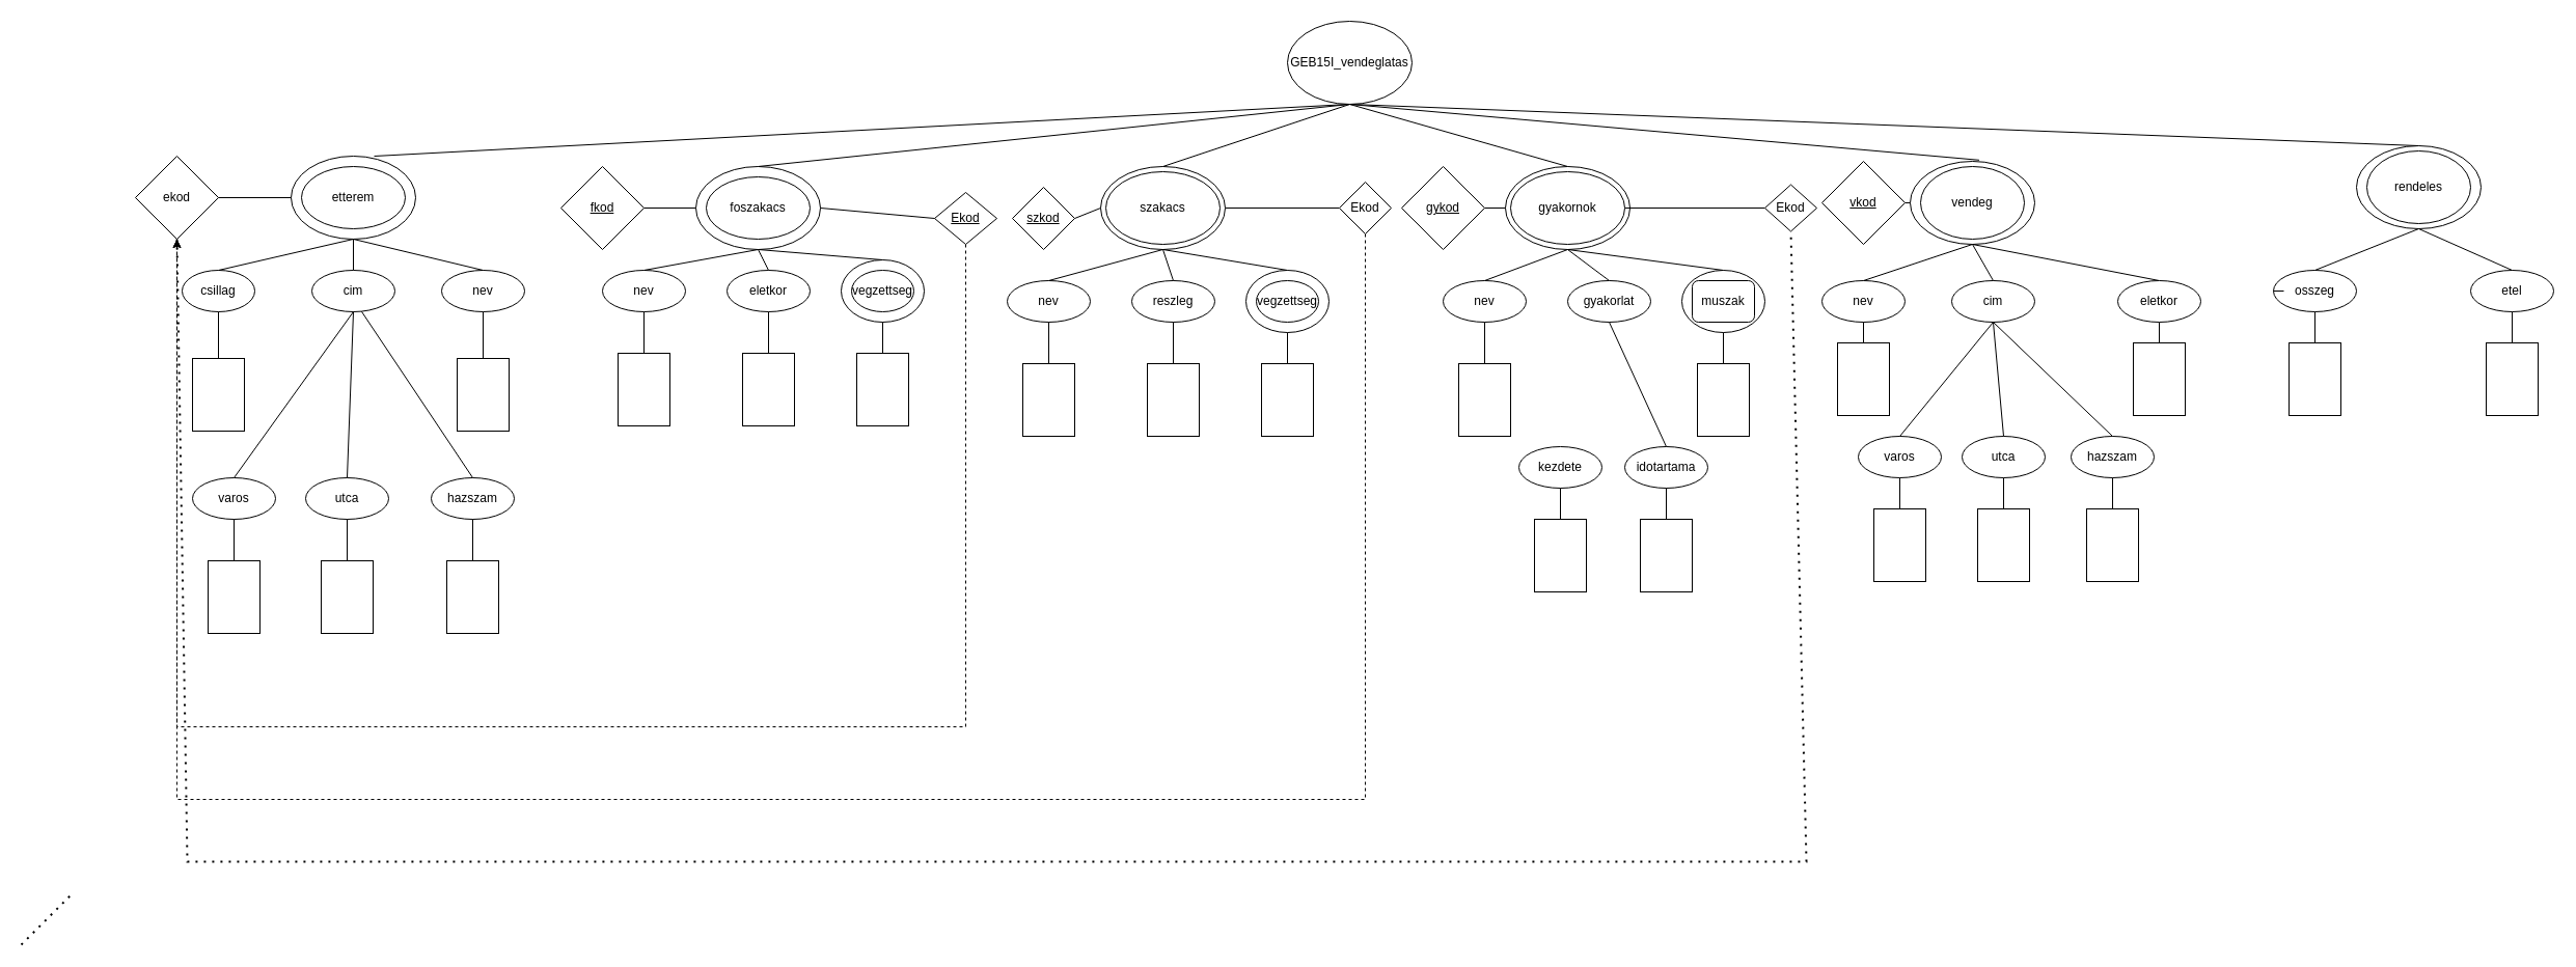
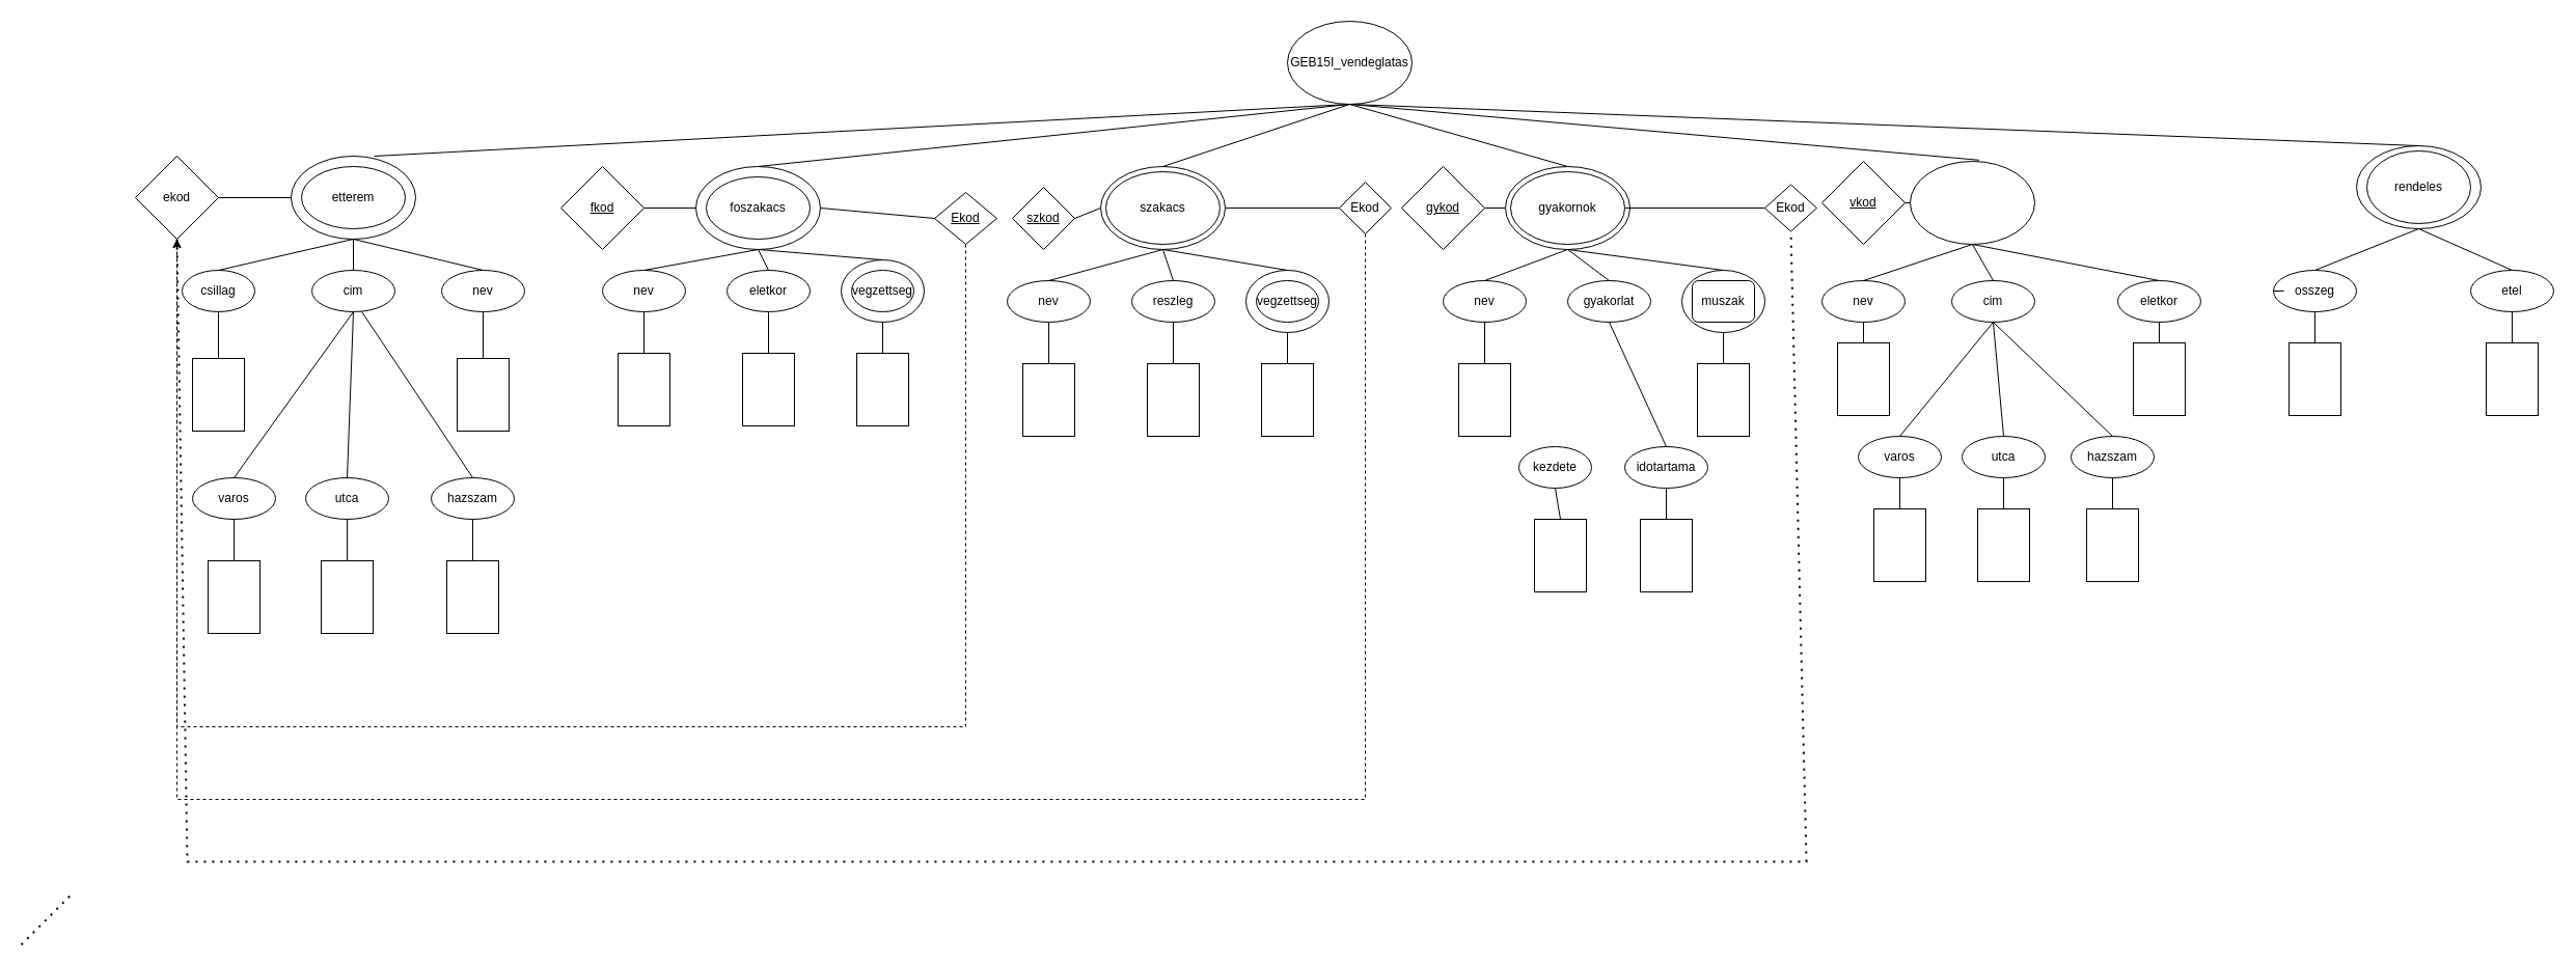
- <mxCell id="14" value="vendeg" style="ellipse;whiteSpace=wrap;html=1;" parent="1" vertex="1"><mxGeometry x="1850" y="160" width="100" height="70" as="geometry" /></mxCell>
- <mxCell id="88" value="kezdete" style="ellipse;whiteSpace=wrap;html=1;" parent="1" vertex="1"><mxGeometry x="1463" y="430" width="80" height="40" as="geometry" /></mxCell>
+ <mxCell id="88" value="kezdete" style="ellipse;whiteSpace=wrap;html=1;" parent="1" vertex="1"><mxGeometry x="1463" y="430" width="70" height="40" as="geometry" /></mxCell>
